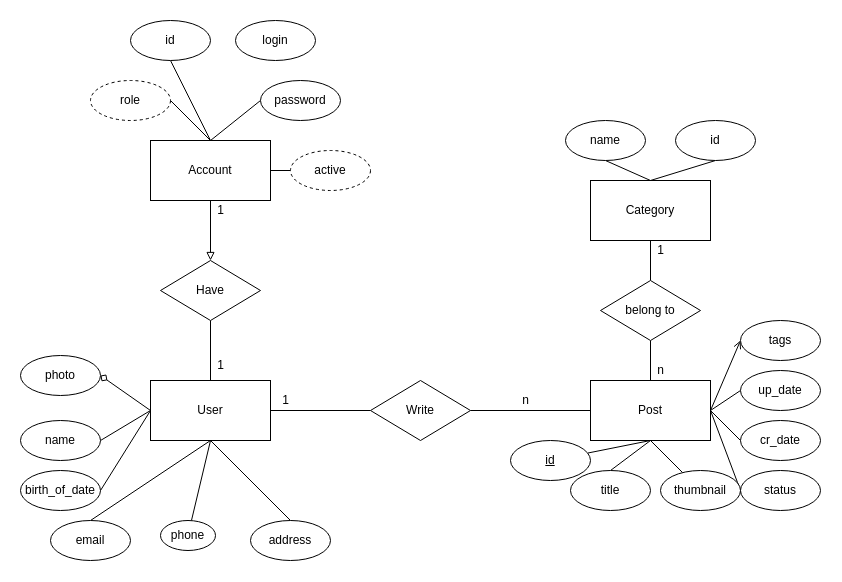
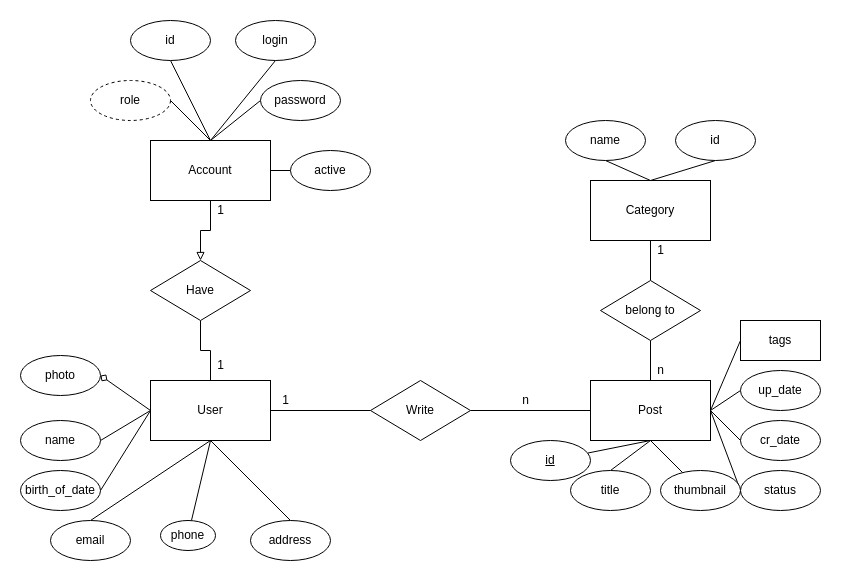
+ <mxCell id="23" style="edgeStyle=none;rounded=0;orthogonalLoop=1;jettySize=auto;html=1;exitX=0.5;exitY=0;exitDx=0;exitDy=0;entryX=0.5;entryY=1;entryDx=0;entryDy=0;endArrow=none;endFill=0;" parent="1" source="26" target="42" edge="1"><mxGeometry relative="1" as="geometry" /></mxCell>
- <mxCell id="54" value="active" style="ellipse;whiteSpace=wrap;html=1;dashed=1;" parent="1" vertex="1"><mxGeometry x="290" y="150" width="80" height="40" as="geometry" /></mxCell>
+ <mxCell id="54" value="active" style="ellipse;whiteSpace=wrap;html=1;" parent="1" vertex="1"><mxGeometry x="290" y="150" width="80" height="40" as="geometry" /></mxCell>
- <mxCell id="27" value="Have" style="rhombus;whiteSpace=wrap;html=1;" parent="1" vertex="1"><mxGeometry x="160" y="260" width="100" height="60" as="geometry" /></mxCell>
+ <mxCell id="27" value="Have" style="rhombus;whiteSpace=wrap;html=1;" parent="1" vertex="1"><mxGeometry x="150" y="260" width="100" height="60" as="geometry" /></mxCell>
- <mxCell id="49" value="tags" style="ellipse;whiteSpace=wrap;html=1;" parent="1" vertex="1"><mxGeometry x="740" y="320" width="80" height="40" as="geometry" /></mxCell>
+ <mxCell id="49" value="tags" style="whiteSpace=wrap;html=1;rounded=0;" parent="1" vertex="1"><mxGeometry x="740" y="320" width="80" height="40" as="geometry" /></mxCell>
- <mxCell id="12" style="edgeStyle=none;rounded=0;orthogonalLoop=1;jettySize=auto;html=1;exitX=1;exitY=0.5;exitDx=0;exitDy=0;entryX=0;entryY=0.5;entryDx=0;entryDy=0;endArrow=open;endFill=0;" parent="1" source="19" target="49" edge="1"><mxGeometry relative="1" as="geometry" /></mxCell>
+ <mxCell id="12" style="edgeStyle=none;rounded=0;orthogonalLoop=1;jettySize=auto;html=1;exitX=1;exitY=0.5;exitDx=0;exitDy=0;entryX=0;entryY=0.5;entryDx=0;entryDy=0;endArrow=none;endFill=0;" parent="1" source="19" target="49" edge="1"><mxGeometry relative="1" as="geometry" /></mxCell>
